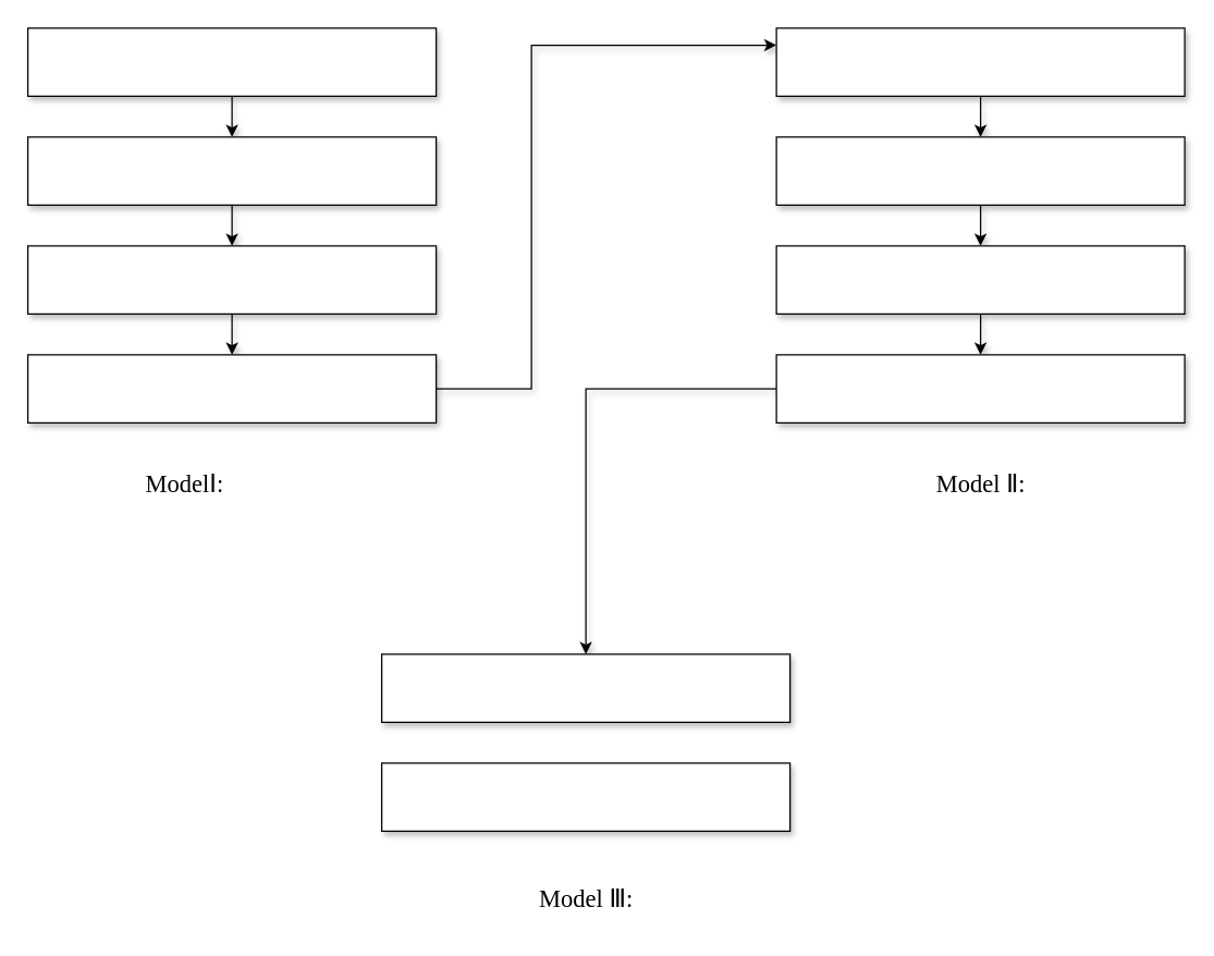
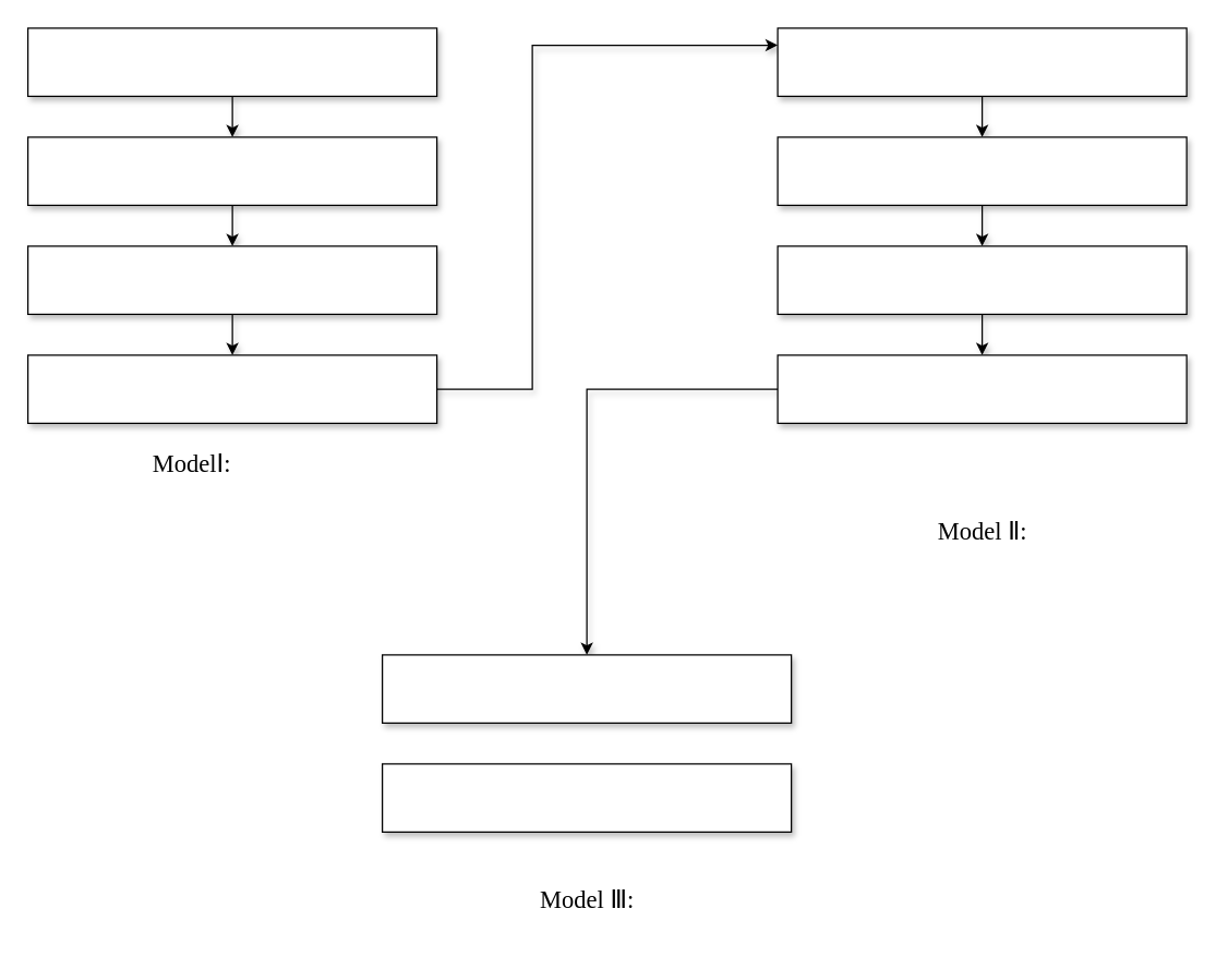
- <mxCell id="20" value="&lt;font face=&quot;Palatino&quot; style=&quot;font-size: 18px;&quot;&gt;ModelⅠ:&lt;/font&gt;" style="text;html=1;align=center;verticalAlign=middle;resizable=0;points=[];autosize=1;strokeColor=none;fillColor=none;" vertex="1" parent="1"><mxGeometry x="85" y="335" width="100" height="40" as="geometry" /></mxCell>
+ <mxCell id="20" value="&lt;font face=&quot;Palatino&quot; style=&quot;font-size: 18px;&quot;&gt;ModelⅠ:&lt;/font&gt;" style="text;html=1;align=center;verticalAlign=middle;resizable=0;points=[];autosize=1;strokeColor=none;fillColor=none;" vertex="1" parent="1"><mxGeometry x="90" y="320" width="100" height="40" as="geometry" /></mxCell>
- <mxCell id="22" value="&lt;font face=&quot;Palatino&quot; style=&quot;font-size: 18px;&quot;&gt;Model Ⅱ:&lt;/font&gt;" style="text;html=1;align=center;verticalAlign=middle;resizable=0;points=[];autosize=1;strokeColor=none;fillColor=none;" vertex="1" parent="1"><mxGeometry x="665" y="335" width="110" height="40" as="geometry" /></mxCell>
+ <mxCell id="22" value="&lt;font face=&quot;Palatino&quot; style=&quot;font-size: 18px;&quot;&gt;Model Ⅱ:&lt;/font&gt;" style="text;html=1;align=center;verticalAlign=middle;resizable=0;points=[];autosize=1;strokeColor=none;fillColor=none;" vertex="1" parent="1"><mxGeometry x="665" y="370" width="110" height="40" as="geometry" /></mxCell>
